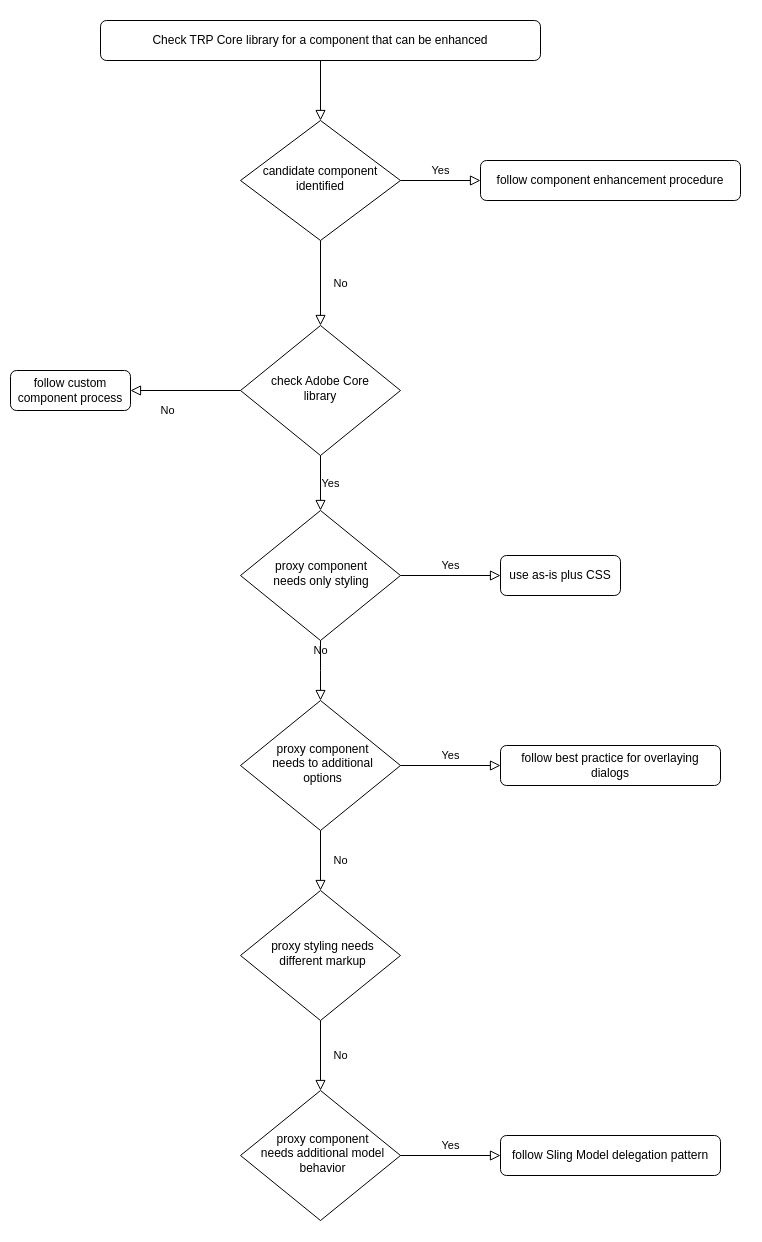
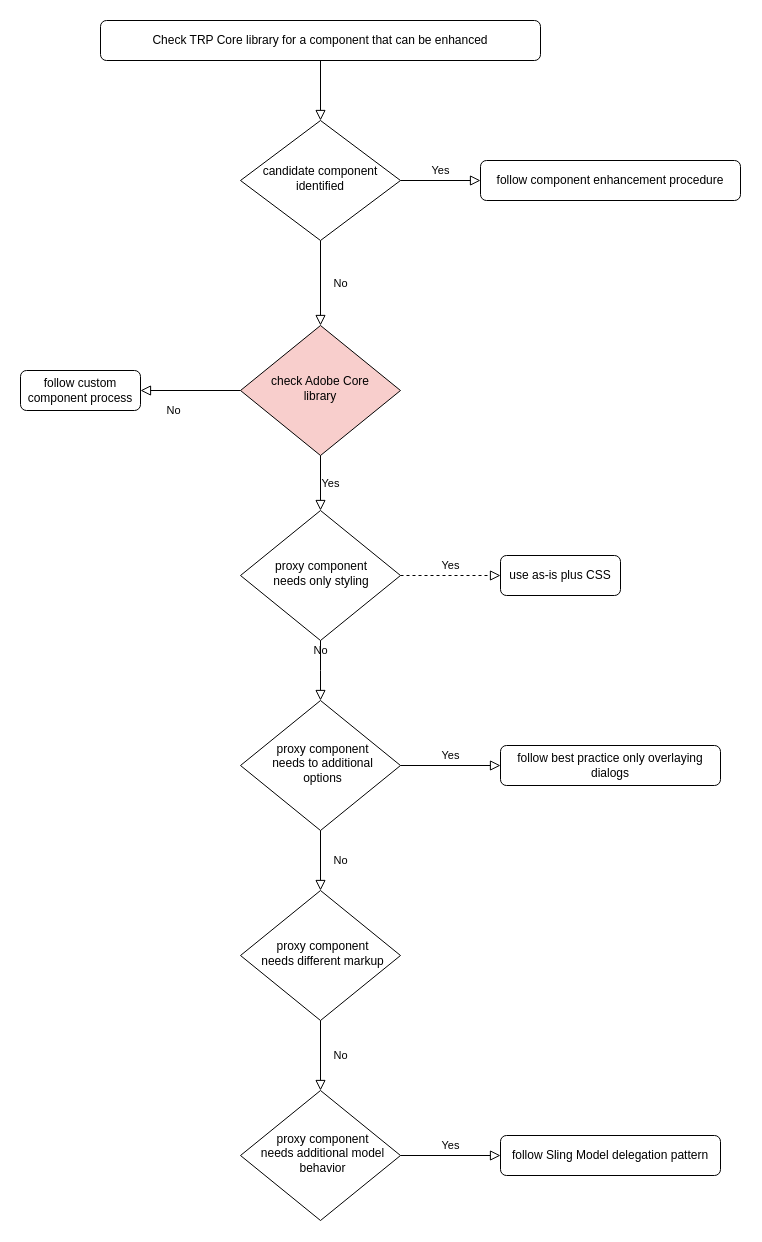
- <mxCell id="11" value="follow custom component process" style="rounded=1;whiteSpace=wrap;html=1;fontSize=12;glass=0;strokeWidth=1;shadow=0;" parent="1" vertex="1"><mxGeometry x="10" y="370" width="120" height="40" as="geometry" /></mxCell>
+ <mxCell id="11" value="follow custom component process" style="rounded=1;whiteSpace=wrap;html=1;fontSize=12;glass=0;strokeWidth=1;shadow=0;" parent="1" vertex="1"><mxGeometry x="20" y="370" width="120" height="40" as="geometry" /></mxCell>
- <mxCell id="10" value="check Adobe Core library" style="rhombus;whiteSpace=wrap;html=1;shadow=0;fontFamily=Helvetica;fontSize=12;align=center;strokeWidth=1;spacing=6;spacingTop=-4;spacingLeft=10;spacingRight=10;" parent="1" vertex="1"><mxGeometry x="240" y="325" width="160" height="130" as="geometry" /></mxCell>
+ <mxCell id="10" value="check Adobe Core library" style="rhombus;whiteSpace=wrap;html=1;shadow=0;fontFamily=Helvetica;fontSize=12;align=center;strokeWidth=1;spacing=6;spacingTop=-4;spacingLeft=10;spacingRight=10;fillColor=#f8cecc;" parent="1" vertex="1"><mxGeometry x="240" y="325" width="160" height="130" as="geometry" /></mxCell>
- <mxCell id="9" value="Yes" style="edgeStyle=orthogonalEdgeStyle;rounded=0;html=1;jettySize=auto;orthogonalLoop=1;fontSize=11;endArrow=block;endFill=0;endSize=8;strokeWidth=1;shadow=0;labelBackgroundColor=none;exitX=1;exitY=0.5;exitDx=0;exitDy=0;" parent="1" source="13" target="12" edge="1"><mxGeometry y="10" relative="1" as="geometry"><mxPoint as="offset" /></mxGeometry></mxCell>
+ <mxCell id="9" value="Yes" style="edgeStyle=orthogonalEdgeStyle;rounded=0;html=1;jettySize=auto;orthogonalLoop=1;fontSize=11;endArrow=block;endFill=0;endSize=8;strokeWidth=1;shadow=0;labelBackgroundColor=none;exitX=1;exitY=0.5;exitDx=0;exitDy=0;dashed=1;" parent="1" source="13" target="12" edge="1"><mxGeometry y="10" relative="1" as="geometry"><mxPoint as="offset" /></mxGeometry></mxCell>
- <mxCell id="17" value="follow best practice for overlaying dialogs" style="rounded=1;whiteSpace=wrap;html=1;fontSize=12;glass=0;strokeWidth=1;shadow=0;" vertex="1" parent="1"><mxGeometry x="500" y="745" width="220" height="40" as="geometry" /></mxCell>
+ <mxCell id="17" value="follow best practice only overlaying dialogs" style="rounded=1;whiteSpace=wrap;html=1;fontSize=12;glass=0;strokeWidth=1;shadow=0;" vertex="1" parent="1"><mxGeometry x="500" y="745" width="220" height="40" as="geometry" /></mxCell>
- <mxCell id="19" value="proxy styling needs different markup" style="rhombus;whiteSpace=wrap;html=1;shadow=0;fontFamily=Helvetica;fontSize=12;align=center;strokeWidth=1;spacing=6;spacingTop=-4;spacingLeft=15;spacingRight=10;" vertex="1" parent="1"><mxGeometry x="240" y="890" width="160" height="130" as="geometry" /></mxCell>
+ <mxCell id="19" value="proxy component needs different markup" style="rhombus;whiteSpace=wrap;html=1;shadow=0;fontFamily=Helvetica;fontSize=12;align=center;strokeWidth=1;spacing=6;spacingTop=-4;spacingLeft=15;spacingRight=10;" vertex="1" parent="1"><mxGeometry x="240" y="890" width="160" height="130" as="geometry" /></mxCell>
